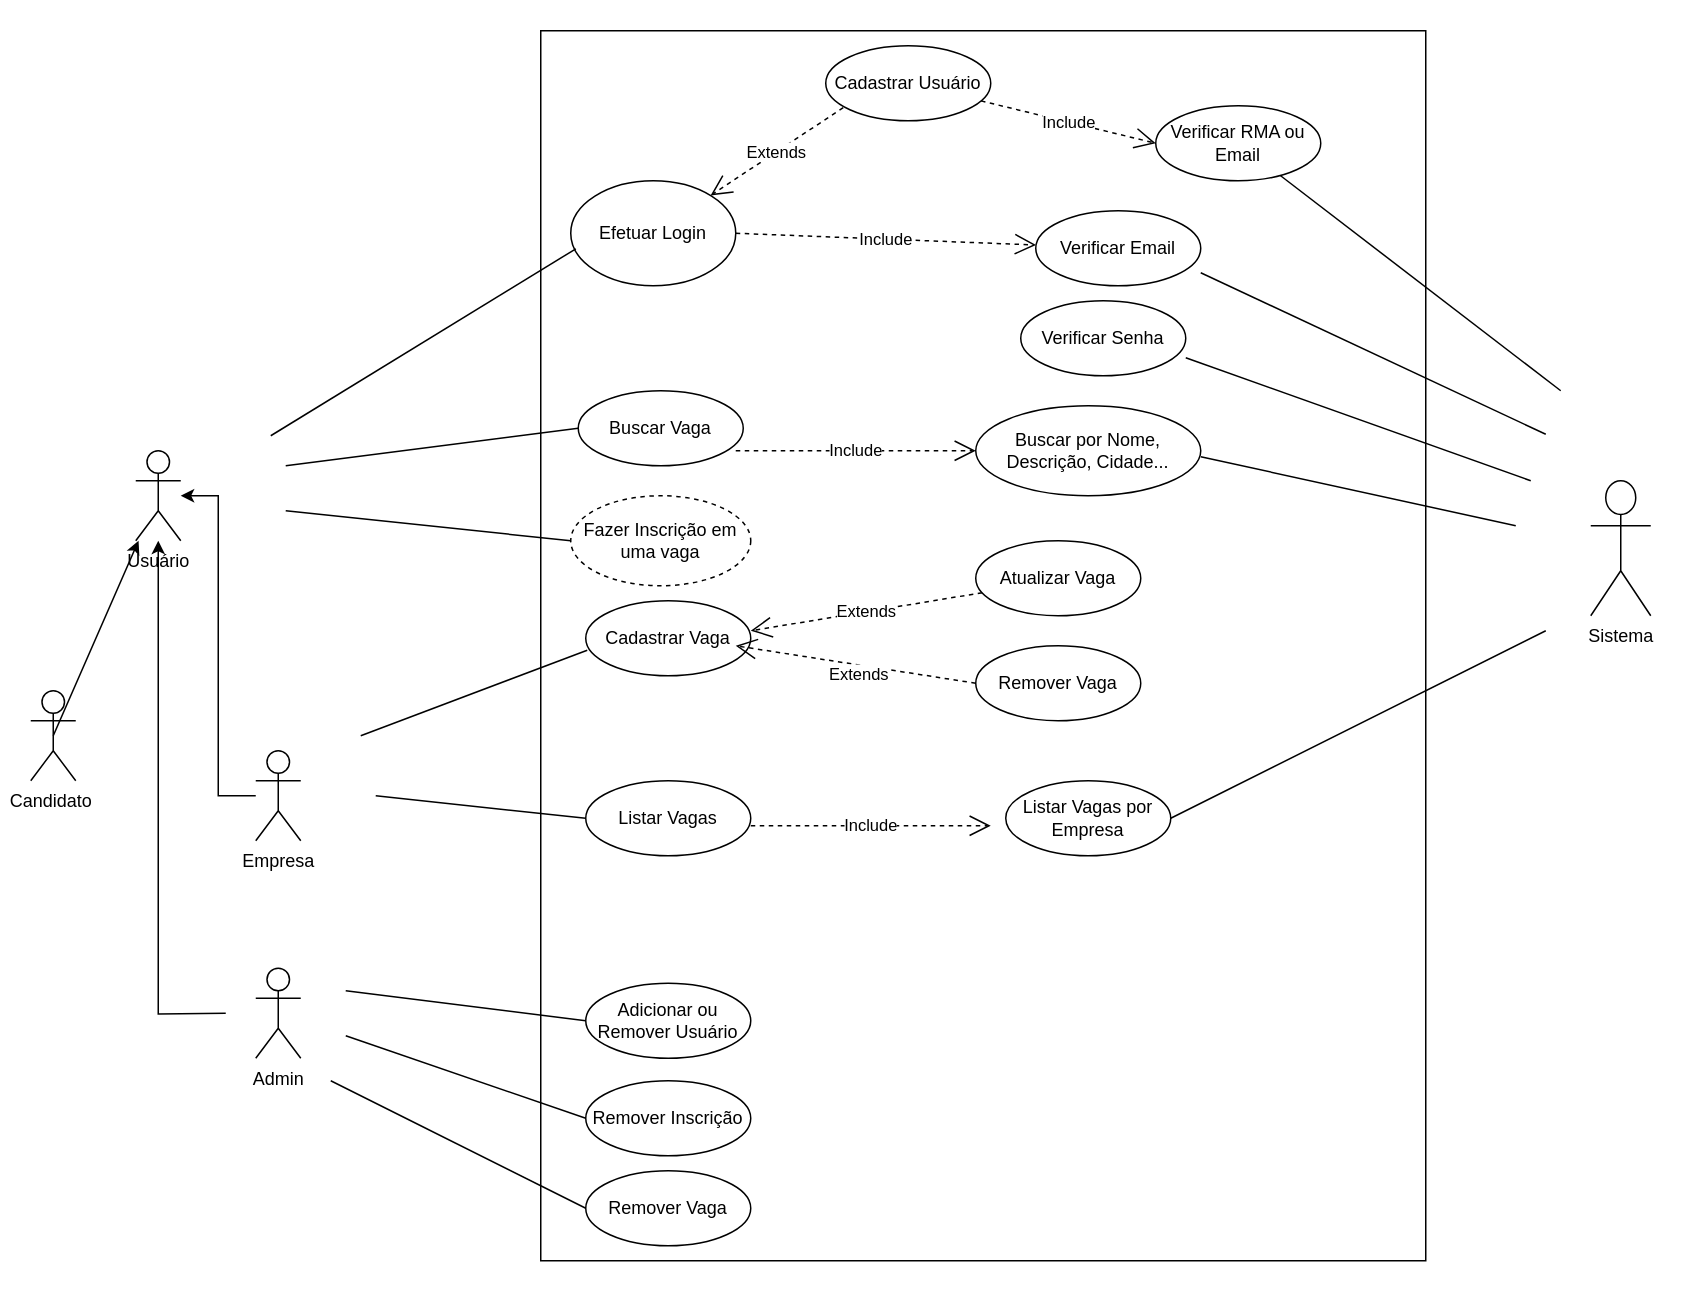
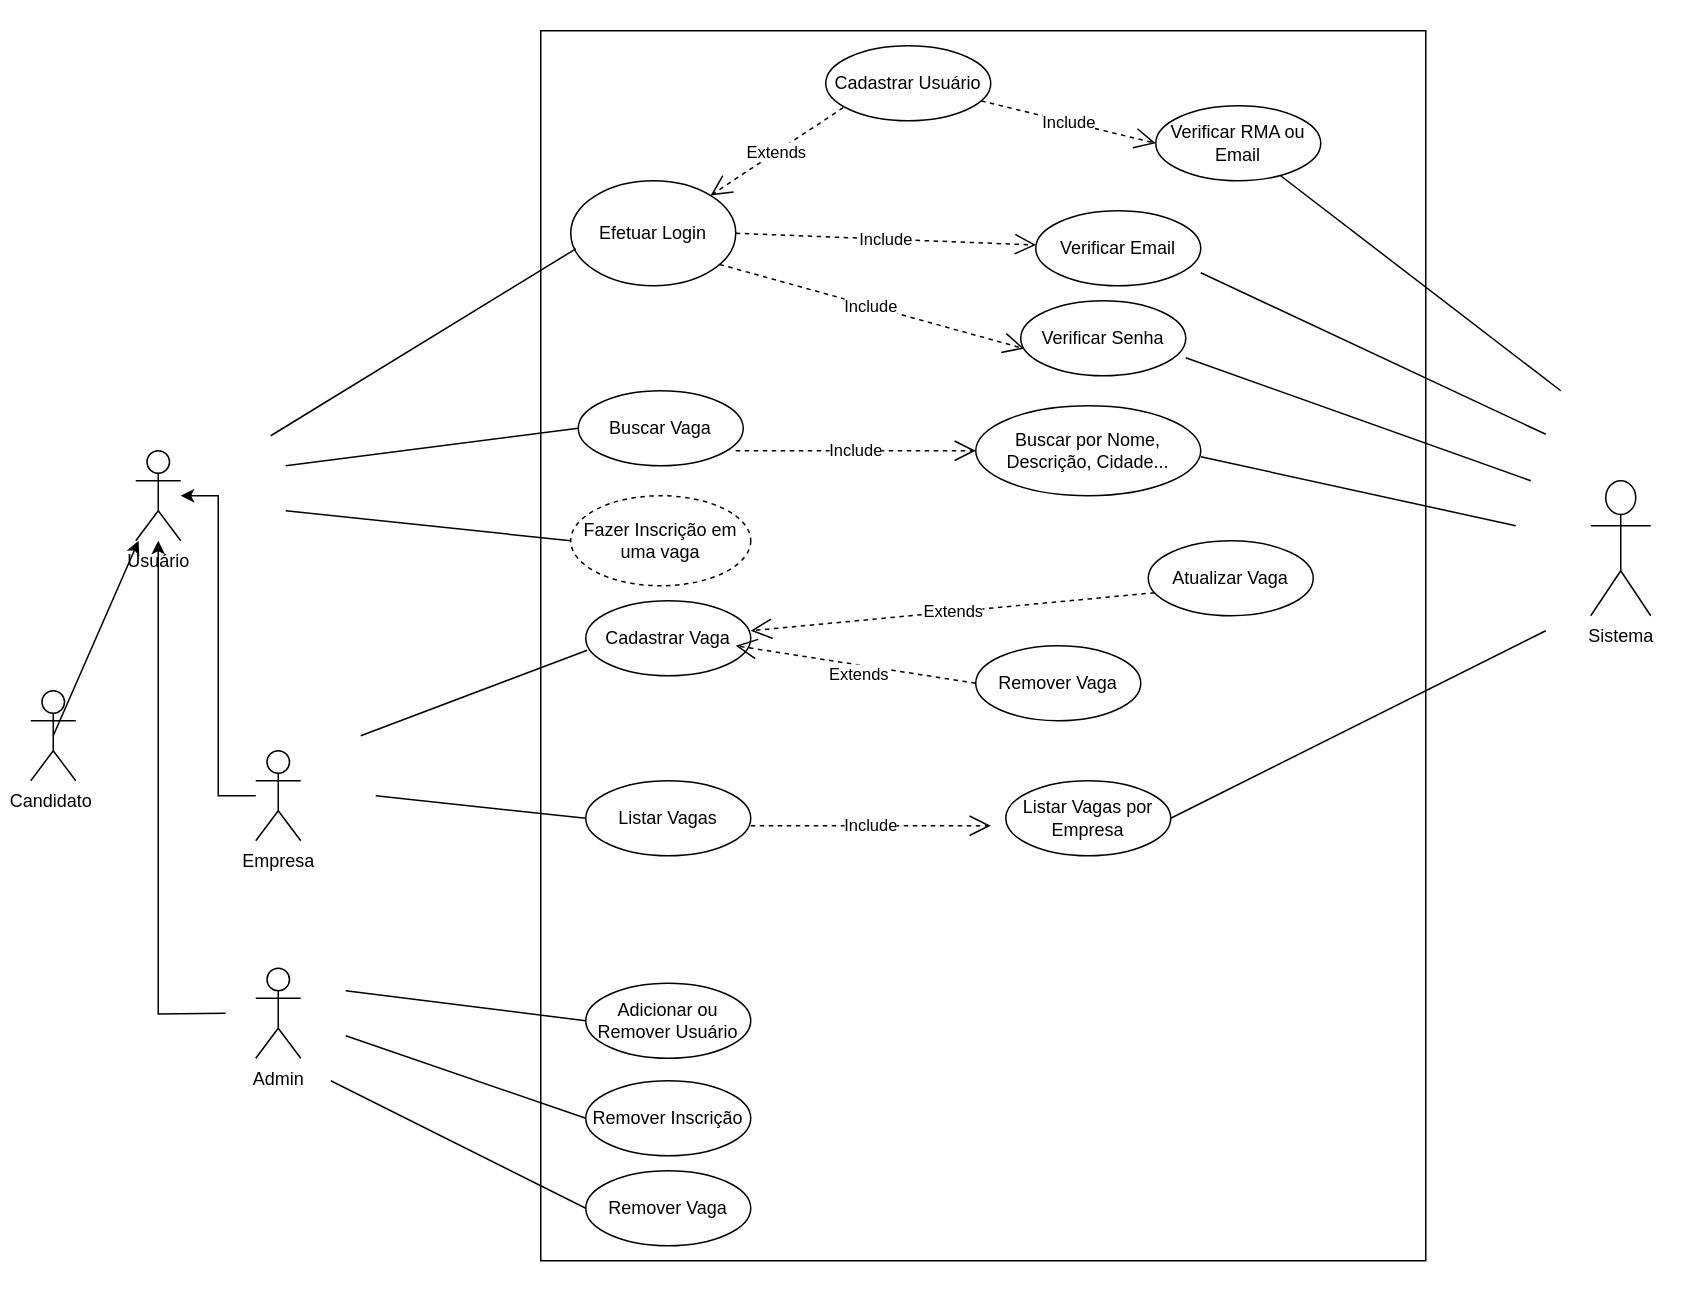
+ <mxCell id="15" value="Include" style="endArrow=open;endSize=12;dashed=1;html=1;exitX=0.902;exitY=0.797;exitDx=0;exitDy=0;exitPerimeter=0;entryX=0.021;entryY=0.639;entryDx=0;entryDy=0;entryPerimeter=0;" parent="1" source="8" target="16" edge="1"><mxGeometry width="160" relative="1" as="geometry"><mxPoint x="580" y="250" as="sourcePoint" /><mxPoint x="730" y="250" as="targetPoint" /></mxGeometry></mxCell>
- <mxCell id="33" value="Atualizar Vaga" style="ellipse;whiteSpace=wrap;html=1;" parent="1" vertex="1"><mxGeometry x="650" y="360" width="110" height="50" as="geometry" /></mxCell>
+ <mxCell id="33" value="Atualizar Vaga" style="ellipse;whiteSpace=wrap;html=1;" parent="1" vertex="1"><mxGeometry x="765" y="360" width="110" height="50" as="geometry" /></mxCell>
